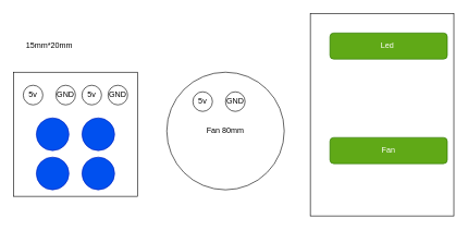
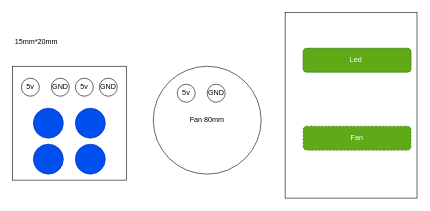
- <mxCell id="12" value="15mm*20mm" style="text;html=1;strokeColor=none;fillColor=none;align=center;verticalAlign=middle;whiteSpace=wrap;rounded=0;" vertex="1" parent="1"><mxGeometry x="25" y="60" width="100" height="20" as="geometry" /></mxCell>
+ <mxCell id="12" value="15mm*20mm" style="text;html=1;strokeColor=none;fillColor=none;align=center;verticalAlign=middle;whiteSpace=wrap;rounded=0;" vertex="1" parent="1"><mxGeometry x="10" y="60" width="100" height="20" as="geometry" /></mxCell>
- <mxCell id="14" value="Led&amp;nbsp;" style="rounded=1;whiteSpace=wrap;html=1;fillColor=#60a917;strokeColor=#2D7600;fontColor=#ffffff;" vertex="1" parent="1"><mxGeometry x="505" y="50" width="180" height="40" as="geometry" /></mxCell>
+ <mxCell id="14" value="Led&amp;nbsp;" style="rounded=1;whiteSpace=wrap;html=1;fillColor=#60a917;strokeColor=#2D7600;fontColor=#ffffff;" vertex="1" parent="1"><mxGeometry x="505" y="80" width="180" height="40" as="geometry" /></mxCell>
- <mxCell id="15" value="Fan" style="rounded=1;whiteSpace=wrap;html=1;fillColor=#60a917;strokeColor=#2D7600;fontColor=#ffffff;" vertex="1" parent="1"><mxGeometry x="505" y="210" width="180" height="40" as="geometry" /></mxCell>
+ <mxCell id="15" value="Fan" style="rounded=1;whiteSpace=wrap;html=1;fillColor=#60a917;strokeColor=#2D7600;fontColor=#ffffff;dashed=1;" vertex="1" parent="1"><mxGeometry x="505" y="210" width="180" height="40" as="geometry" /></mxCell>
